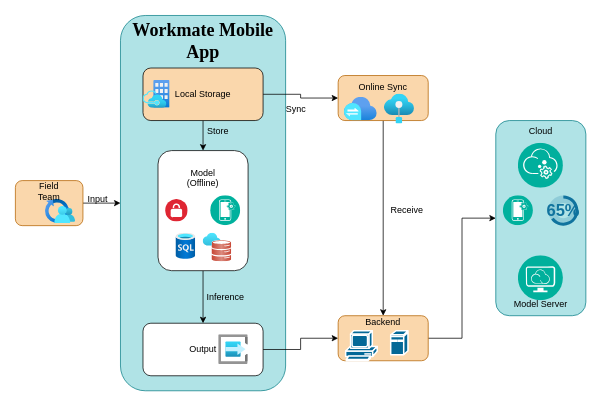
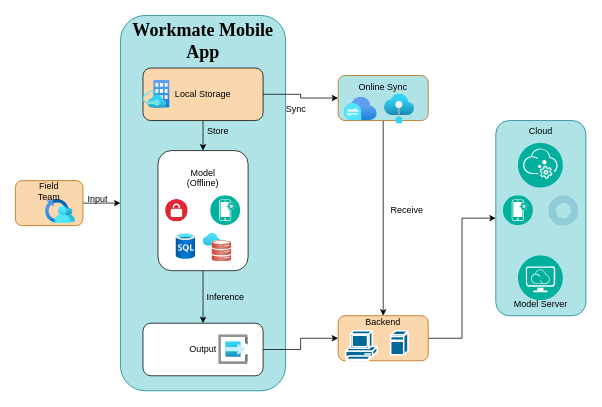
- <mxCell id="14" value="Online Sync&lt;div&gt;&lt;br&gt;&lt;/div&gt;&lt;div&gt;&lt;br&gt;&lt;/div&gt;" style="whiteSpace=wrap;html=1;rounded=1;fillColor=#fad7ac;strokeColor=#b46504;" vertex="1" parent="1"><mxGeometry x="450" y="100" width="120" height="60" as="geometry" /></mxCell>
+ <mxCell id="14" value="Online Sync&lt;div&gt;&lt;br&gt;&lt;/div&gt;&lt;div&gt;&lt;br&gt;&lt;/div&gt;" style="whiteSpace=wrap;html=1;rounded=1;fillColor=#b0e3e6;strokeColor=#b46504;" vertex="1" parent="1"><mxGeometry x="450" y="100" width="120" height="60" as="geometry" /></mxCell>
- <mxCell id="28" value="65%" style="verticalLabelPosition=middle;verticalAlign=middle;html=1;shape=mxgraph.basic.partConcEllipse;startAngle=0;endAngle=0.65;arcWidth=0.2;strokeColor=none;fillColor=#10739E;fontSize=22;fontColor=#10739E;align=center;fontStyle=1;whiteSpace=wrap;" vertex="1" parent="27"><mxGeometry width="40" height="40" as="geometry" /></mxCell>
